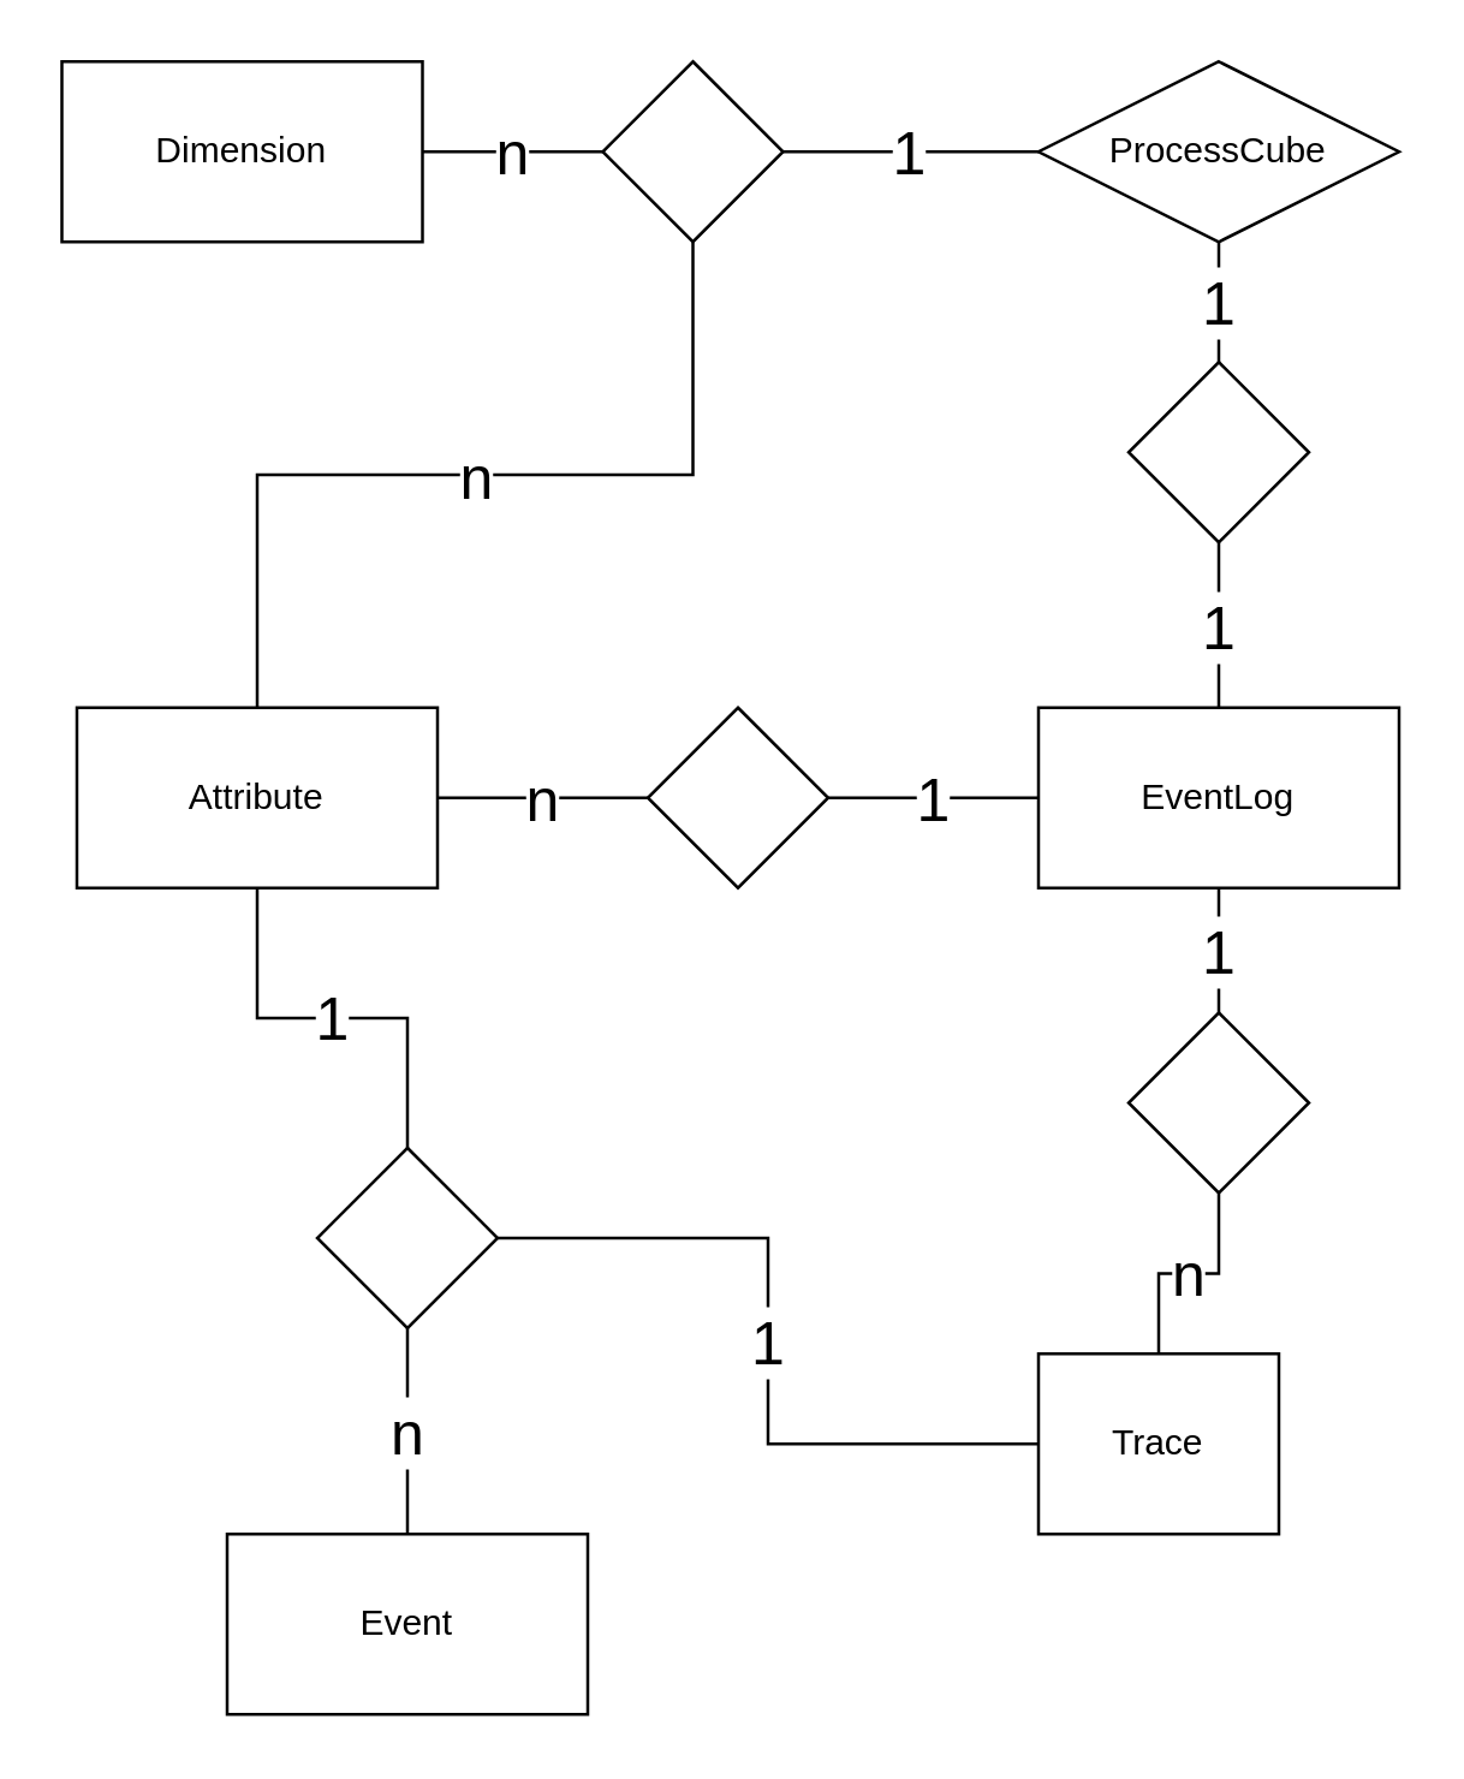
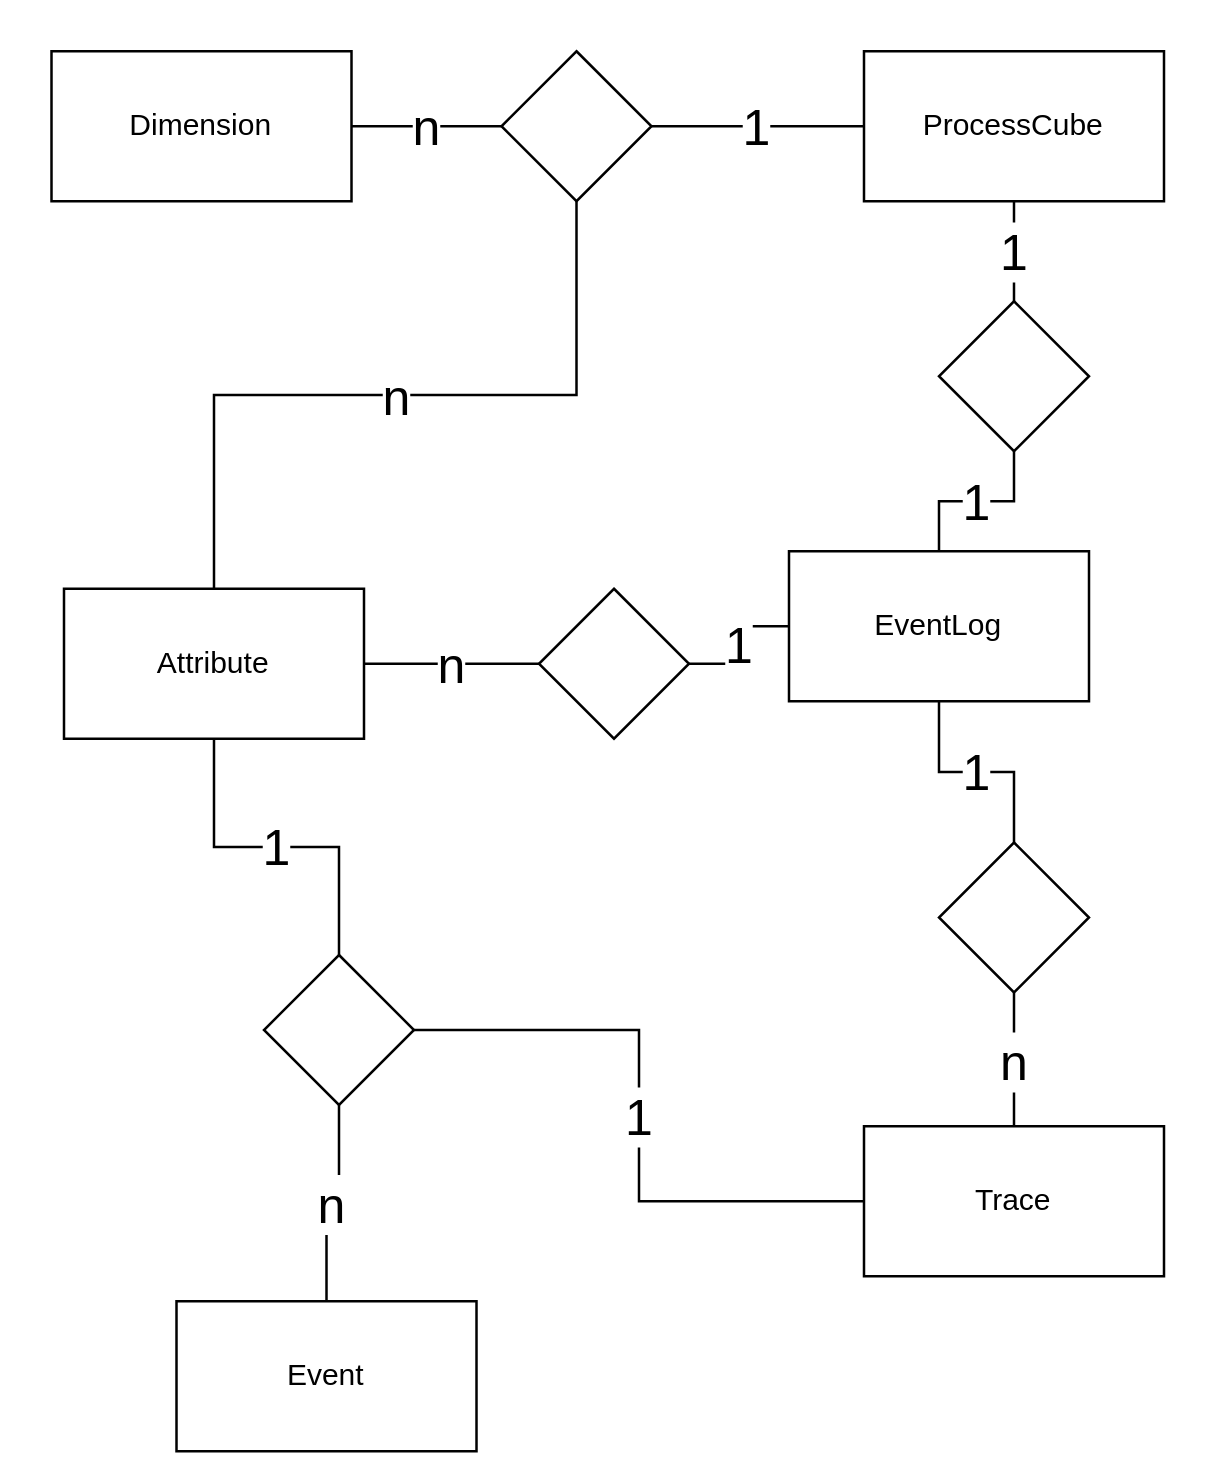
- <mxCell id="23" value="ProcessCube&lt;br&gt;" style="rhombus;whiteSpace=wrap;html=1;" vertex="1" parent="1"><mxGeometry x="345" y="20" width="120" height="60" as="geometry" /></mxCell>
+ <mxCell id="23" value="ProcessCube&lt;br&gt;" style="rounded=0;whiteSpace=wrap;html=1;" vertex="1" parent="1"><mxGeometry x="345" y="20" width="120" height="60" as="geometry" /></mxCell>
- <mxCell id="2" value="EventLog" style="rounded=0;whiteSpace=wrap;html=1;" vertex="1" parent="1"><mxGeometry x="345" y="235" width="120" height="60" as="geometry" /></mxCell>
+ <mxCell id="2" value="EventLog" style="rounded=0;whiteSpace=wrap;html=1;" vertex="1" parent="1"><mxGeometry x="315" y="220" width="120" height="60" as="geometry" /></mxCell>
- <mxCell id="8" value="Trace" style="rounded=0;whiteSpace=wrap;html=1;" vertex="1" parent="1"><mxGeometry x="345" y="450" width="80" height="60" as="geometry" /></mxCell>
+ <mxCell id="8" value="Trace" style="rounded=0;whiteSpace=wrap;html=1;" vertex="1" parent="1"><mxGeometry x="345" y="450" width="120" height="60" as="geometry" /></mxCell>
- <mxCell id="7" value="Event" style="rounded=0;whiteSpace=wrap;html=1;" vertex="1" parent="1"><mxGeometry x="75" y="510" width="120" height="60" as="geometry" /></mxCell>
+ <mxCell id="7" value="Event" style="rounded=0;whiteSpace=wrap;html=1;" vertex="1" parent="1"><mxGeometry x="70" y="520" width="120" height="60" as="geometry" /></mxCell>
